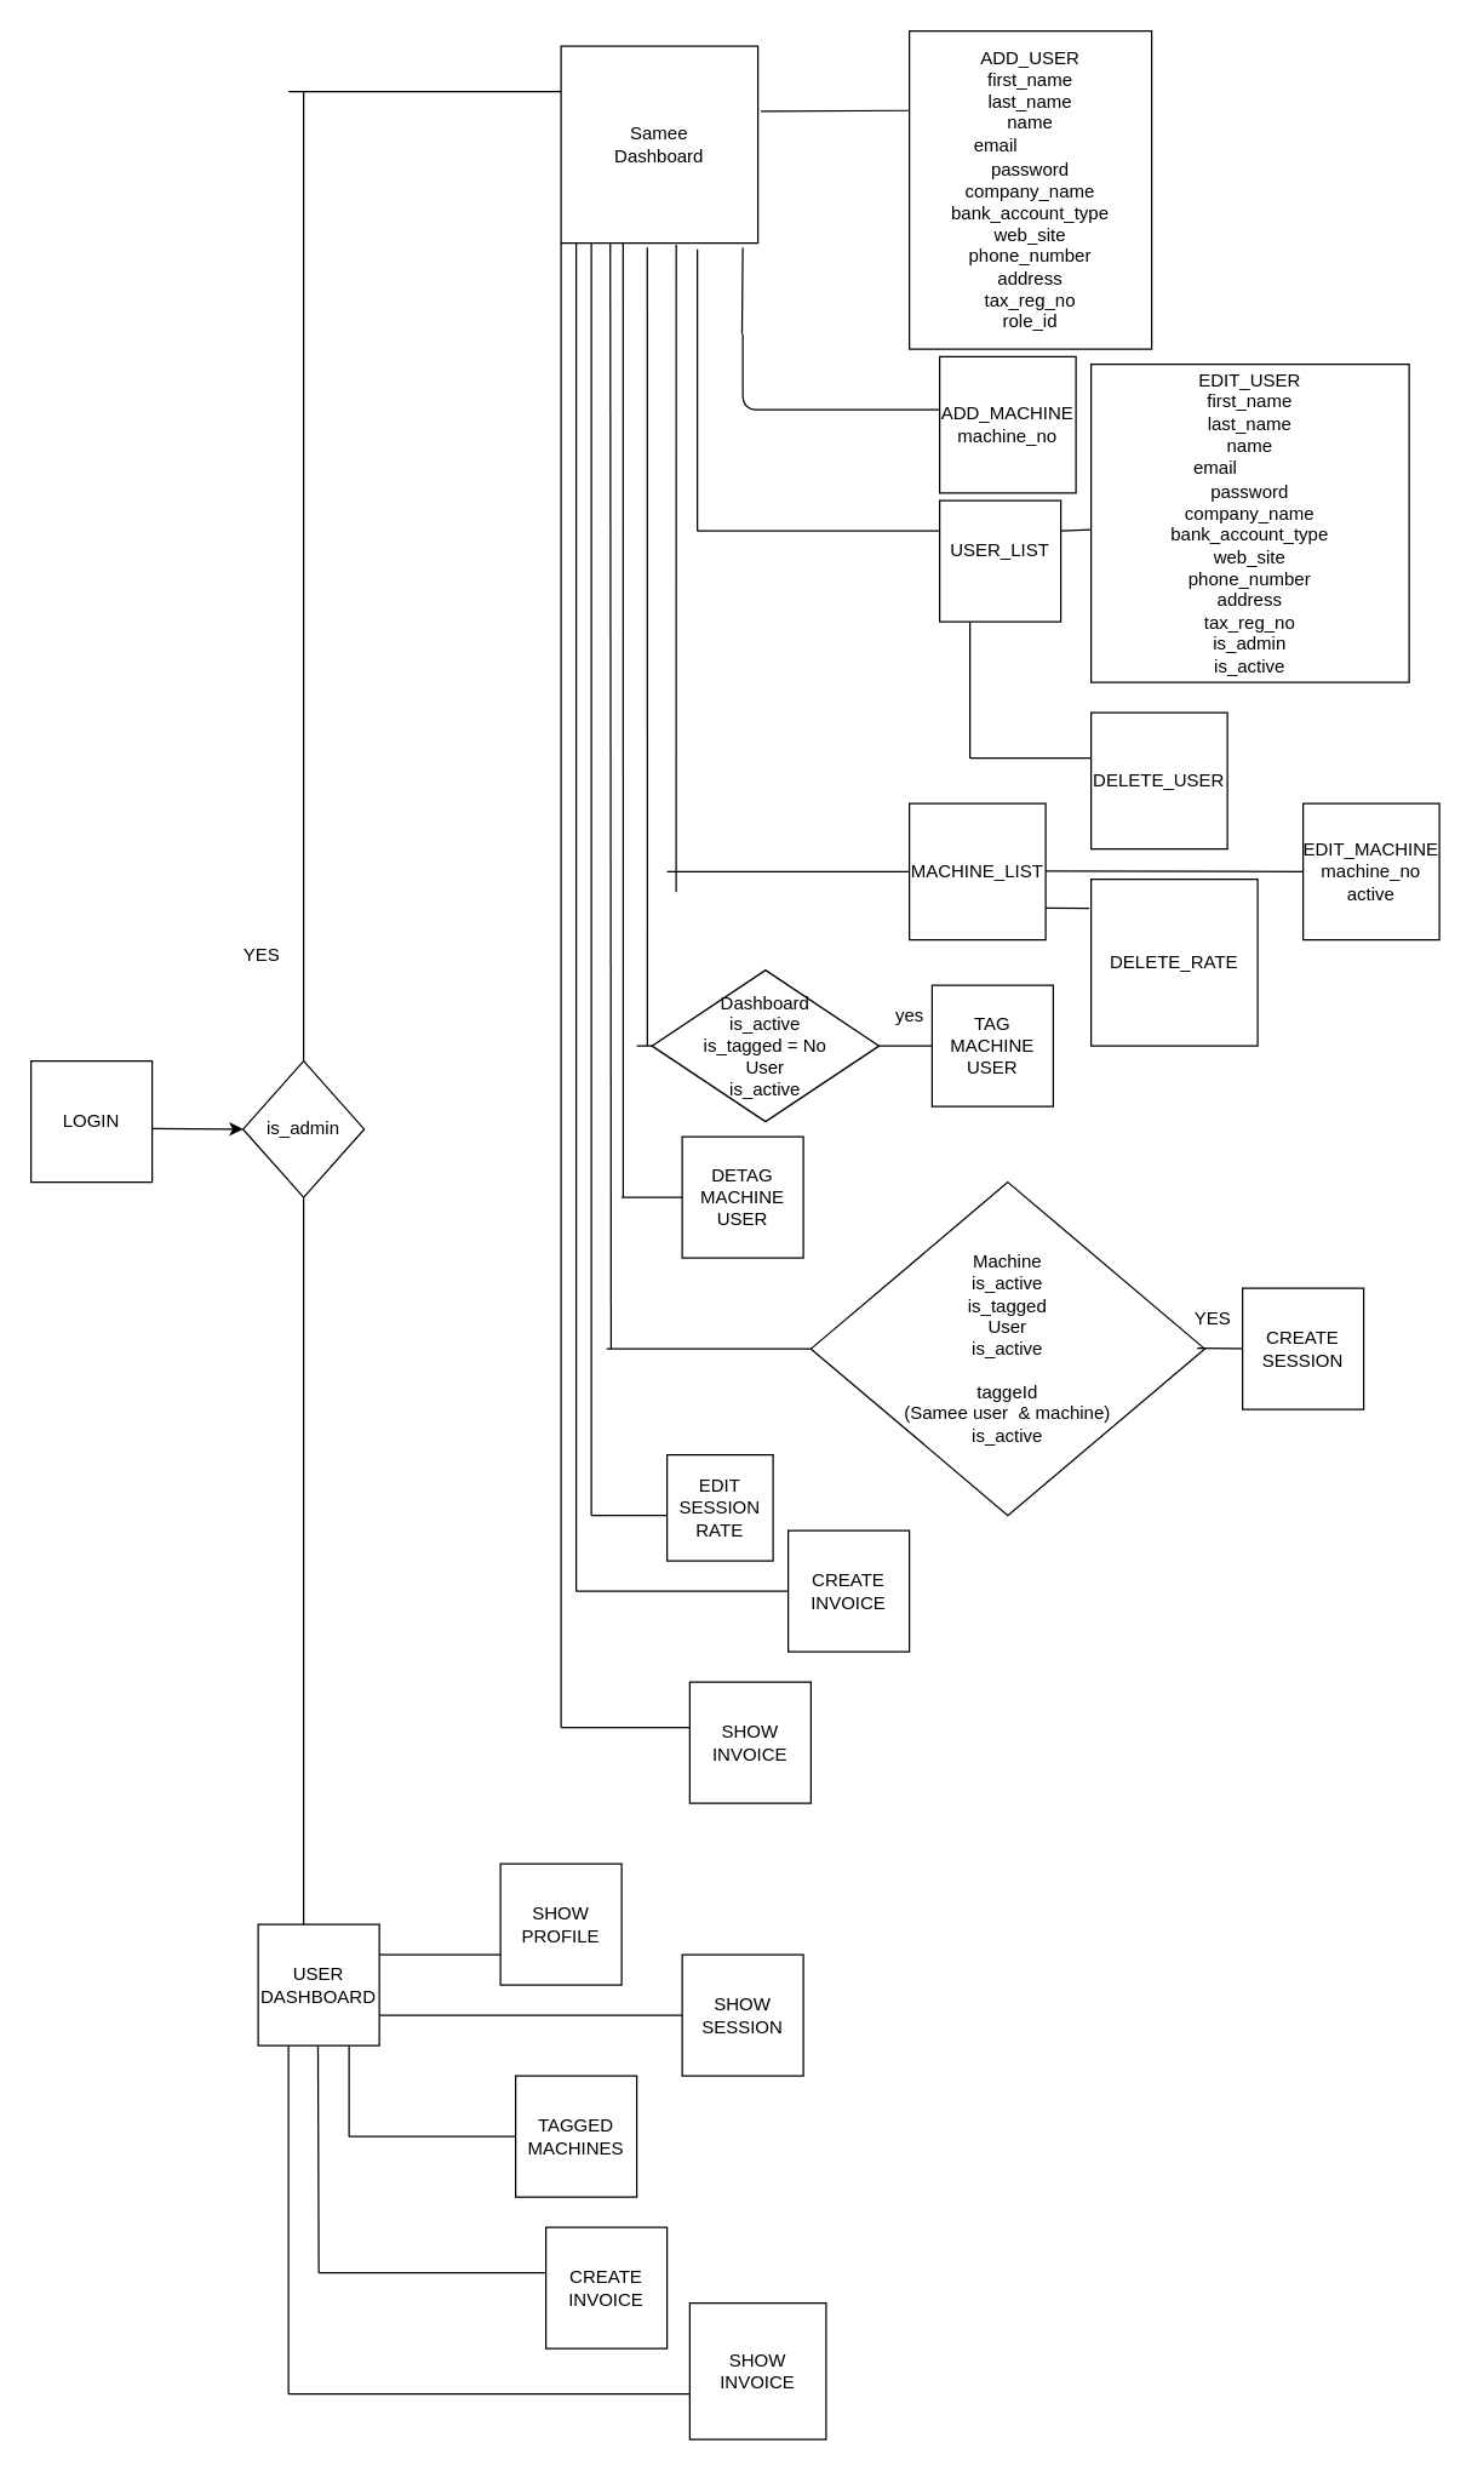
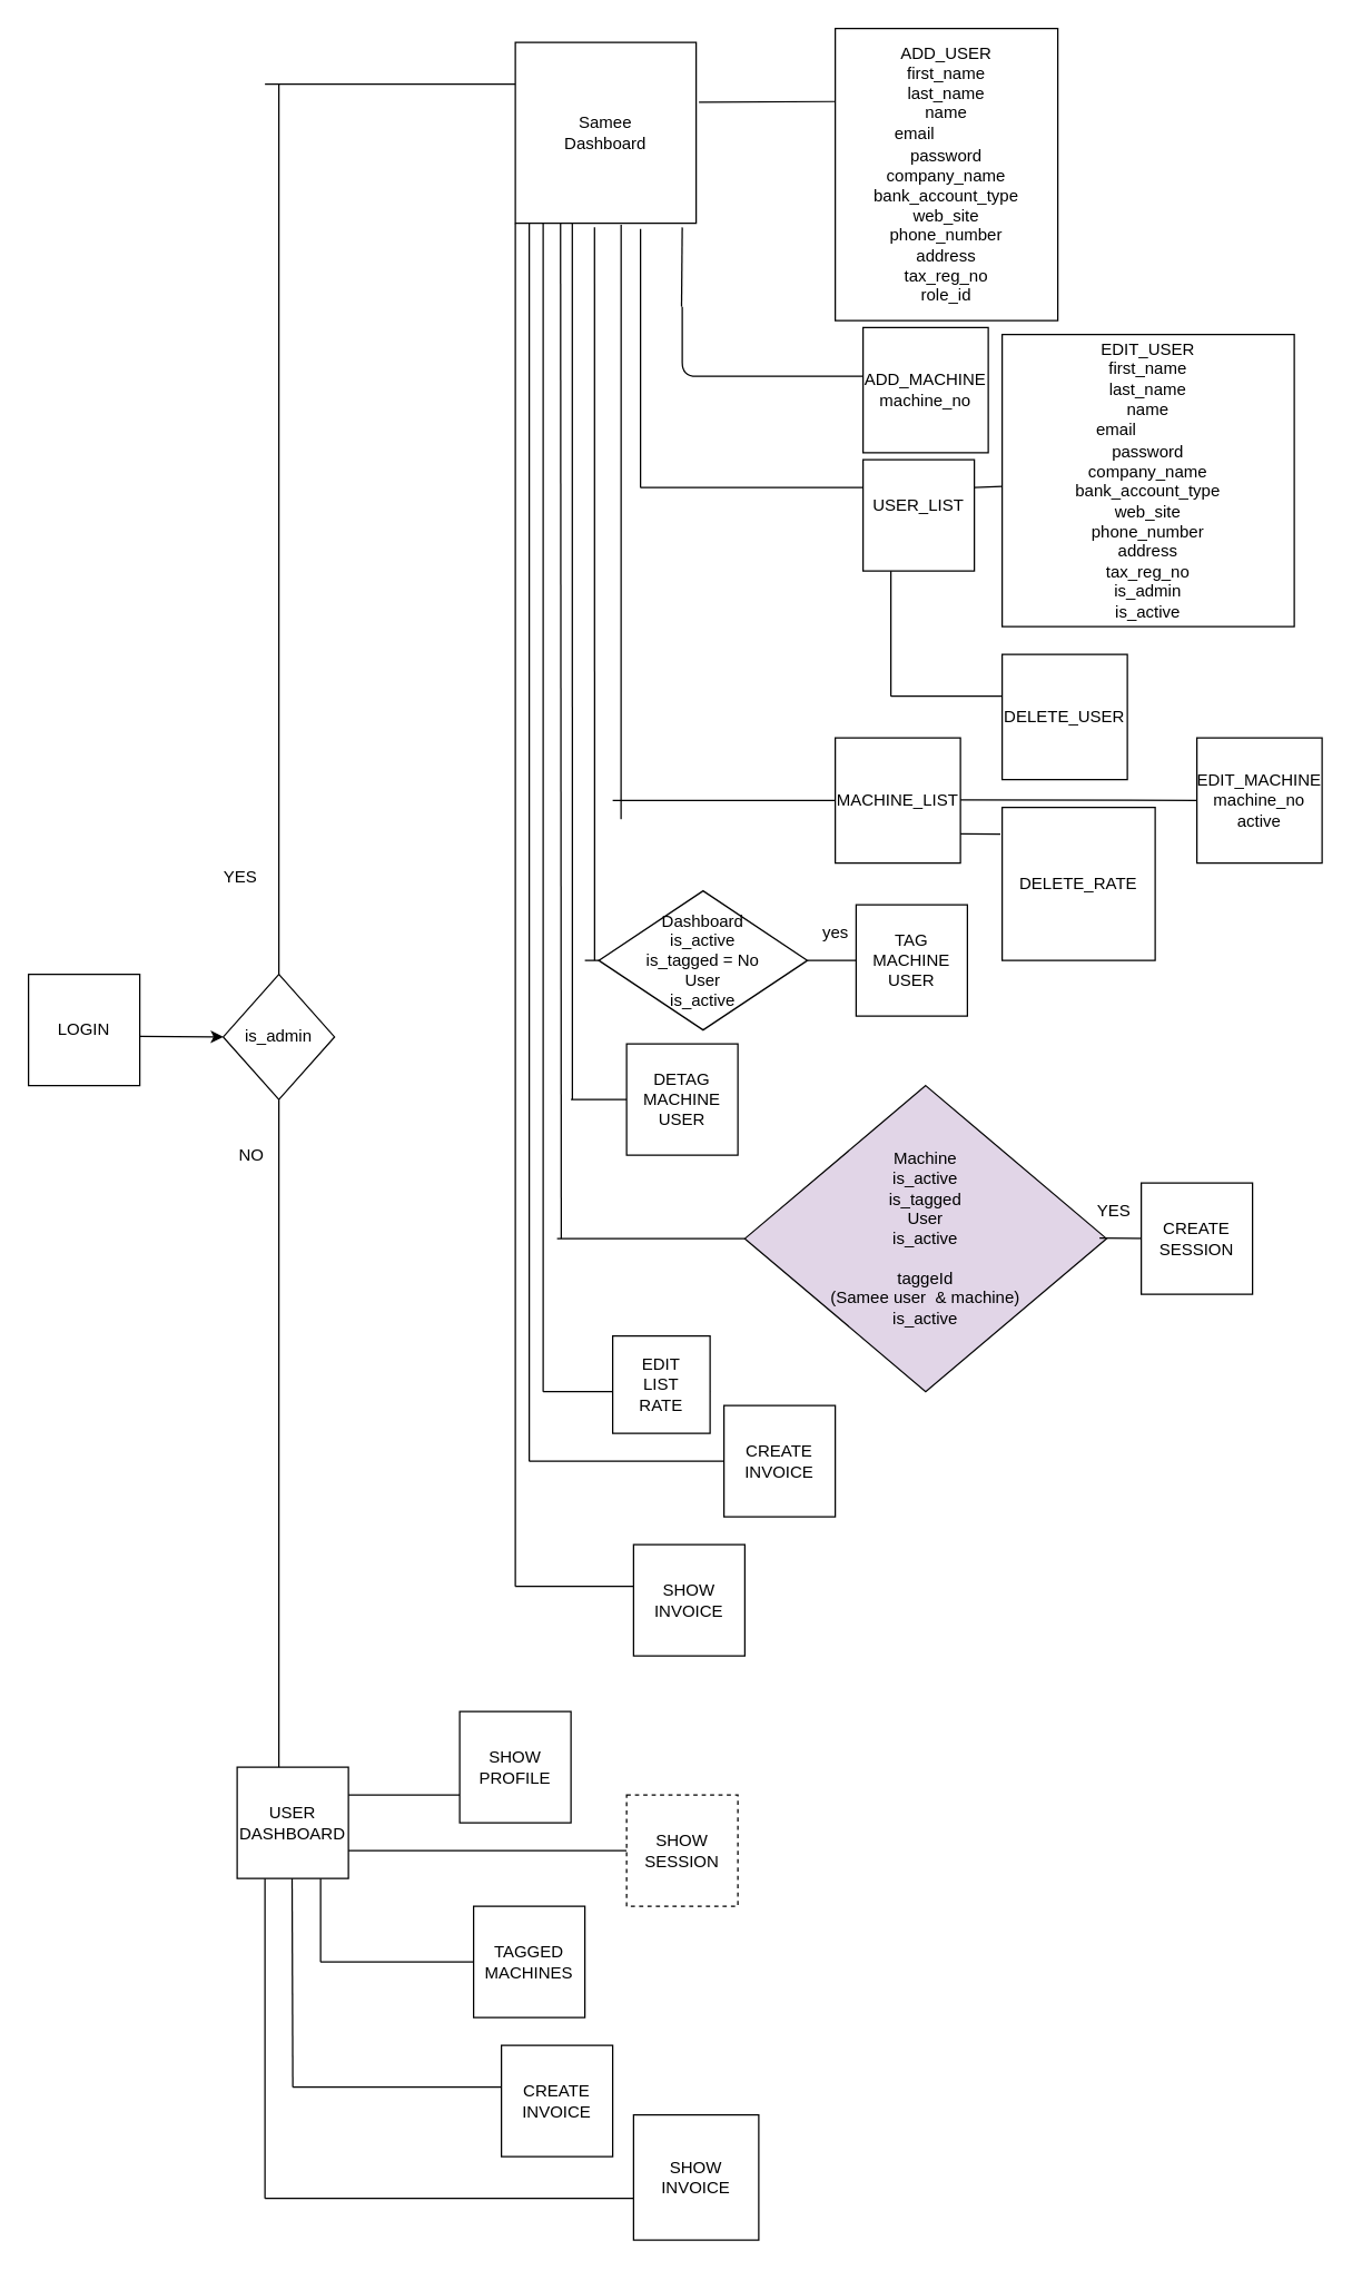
+ <mxCell id="68" value="&lt;div&gt;NO&lt;/div&gt;" style="text;html=1;align=center;verticalAlign=middle;resizable=0;points=[];autosize=1;strokeColor=none;" vertex="1" parent="1"><mxGeometry x="165" y="820" width="30" height="20" as="geometry" /></mxCell>
- <mxCell id="38" value="Machine&lt;br&gt;is_active&lt;br&gt;is_tagged&lt;br&gt;User&lt;br&gt;is_active&lt;br&gt;&lt;br&gt;taggeId&lt;br&gt;&lt;div&gt;(Samee user&amp;nbsp; &amp;amp; machine)&lt;/div&gt;&lt;div&gt;is_active&lt;br&gt;&lt;/div&gt;" style="rhombus;whiteSpace=wrap;html=1;" vertex="1" parent="1"><mxGeometry x="535" y="780" width="260" height="220" as="geometry" /></mxCell>
+ <mxCell id="38" value="Machine&lt;br&gt;is_active&lt;br&gt;is_tagged&lt;br&gt;User&lt;br&gt;is_active&lt;br&gt;&lt;br&gt;taggeId&lt;br&gt;&lt;div&gt;(Samee user&amp;nbsp; &amp;amp; machine)&lt;/div&gt;&lt;div&gt;is_active&lt;br&gt;&lt;/div&gt;" style="rhombus;whiteSpace=wrap;html=1;fillColor=#e1d5e7;" vertex="1" parent="1"><mxGeometry x="535" y="780" width="260" height="220" as="geometry" /></mxCell>
- <mxCell id="44" value="EDIT &lt;br&gt;SESSION&lt;br&gt;RATE" style="whiteSpace=wrap;html=1;aspect=fixed;" vertex="1" parent="1"><mxGeometry x="440" y="960" width="70" height="70" as="geometry" /></mxCell>
+ <mxCell id="44" value="EDIT &lt;br&gt;LIST&lt;br&gt;RATE" style="whiteSpace=wrap;html=1;aspect=fixed;" vertex="1" parent="1"><mxGeometry x="440" y="960" width="70" height="70" as="geometry" /></mxCell>
- <mxCell id="58" value="SHOW &lt;br&gt;SESSION" style="whiteSpace=wrap;html=1;aspect=fixed;" vertex="1" parent="1"><mxGeometry x="450" y="1290" width="80" height="80" as="geometry" /></mxCell>
+ <mxCell id="58" value="SHOW &lt;br&gt;SESSION" style="whiteSpace=wrap;html=1;aspect=fixed;dashed=1;" vertex="1" parent="1"><mxGeometry x="450" y="1290" width="80" height="80" as="geometry" /></mxCell>
